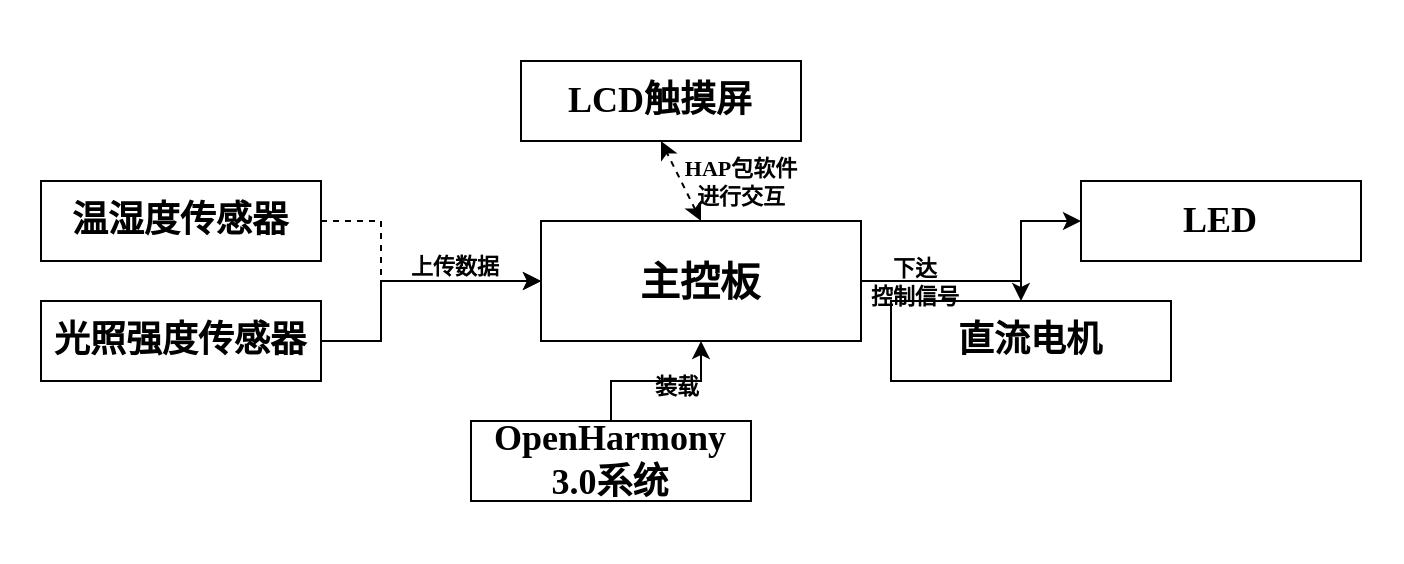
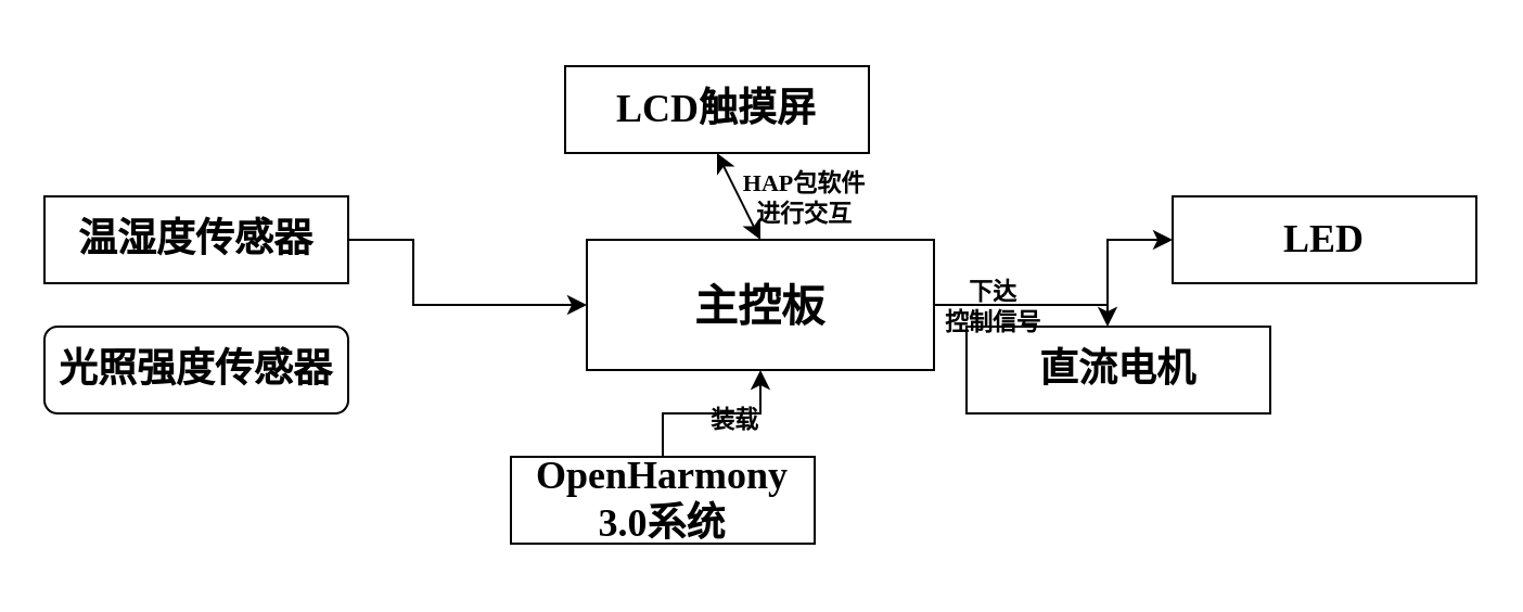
- <mxCell id="18" value="" style="endArrow=classic;startArrow=classic;html=1;rounded=0;exitX=0.5;exitY=0;exitDx=0;exitDy=0;entryX=0.5;entryY=1;entryDx=0;entryDy=0;fontStyle=1;dashed=1;" parent="2" source="6" target="14" edge="1"><mxGeometry width="50" height="50" relative="1" as="geometry"><mxPoint x="460" y="40" as="sourcePoint" /><mxPoint x="510" y="-10" as="targetPoint" /></mxGeometry></mxCell>
+ <mxCell id="18" value="" style="endArrow=classic;startArrow=classic;html=1;rounded=0;exitX=0.5;exitY=0;exitDx=0;exitDy=0;entryX=0.5;entryY=1;entryDx=0;entryDy=0;fontStyle=1" parent="2" source="6" target="14" edge="1"><mxGeometry width="50" height="50" relative="1" as="geometry"><mxPoint x="460" y="40" as="sourcePoint" /><mxPoint x="510" y="-10" as="targetPoint" /></mxGeometry></mxCell>
- <mxCell id="7" style="edgeStyle=orthogonalEdgeStyle;rounded=0;orthogonalLoop=1;jettySize=auto;html=1;exitX=1;exitY=0.5;exitDx=0;exitDy=0;entryX=0;entryY=0.5;entryDx=0;entryDy=0;fontStyle=1;dashed=1;" parent="2" source="8" target="6" edge="1"><mxGeometry relative="1" as="geometry"><Array as="points"><mxPoint x="170" y="90" /><mxPoint x="170" y="120" /></Array></mxGeometry></mxCell>
+ <mxCell id="7" style="edgeStyle=orthogonalEdgeStyle;rounded=0;orthogonalLoop=1;jettySize=auto;html=1;exitX=1;exitY=0.5;exitDx=0;exitDy=0;entryX=0;entryY=0.5;entryDx=0;entryDy=0;fontStyle=1" parent="2" source="8" target="6" edge="1"><mxGeometry relative="1" as="geometry"><Array as="points"><mxPoint x="170" y="90" /><mxPoint x="170" y="120" /></Array></mxGeometry></mxCell>
- <mxCell id="11" value="&lt;font face=&quot;宋体&quot; style=&quot;font-size: 18px;&quot;&gt;光照强度传感器&lt;/font&gt;" style="rounded=0;whiteSpace=wrap;html=1;fillColor=none;fontStyle=1" parent="2" vertex="1"><mxGeometry y="130" width="140" height="40" as="geometry" /></mxCell>
+ <mxCell id="11" value="&lt;font face=&quot;宋体&quot; style=&quot;font-size: 18px;&quot;&gt;光照强度传感器&lt;/font&gt;" style="whiteSpace=wrap;html=1;fillColor=none;fontStyle=1;rounded=1;" parent="2" vertex="1"><mxGeometry y="130" width="140" height="40" as="geometry" /></mxCell>
- <mxCell id="9" style="edgeStyle=orthogonalEdgeStyle;rounded=0;orthogonalLoop=1;jettySize=auto;html=1;exitX=1;exitY=0.5;exitDx=0;exitDy=0;entryX=0;entryY=0.5;entryDx=0;entryDy=0;fontStyle=1" parent="2" source="11" target="6" edge="1"><mxGeometry relative="1" as="geometry"><Array as="points"><mxPoint x="170" y="150" /><mxPoint x="170" y="120" /></Array></mxGeometry></mxCell>
- <mxCell id="10" value="上传数据" style="edgeLabel;html=1;align=center;verticalAlign=middle;resizable=0;points=[];fontStyle=1;fontFamily=宋体;labelBackgroundColor=none;" parent="9" vertex="1" connectable="0"><mxGeometry x="0.374" y="1" relative="1" as="geometry"><mxPoint y="-7" as="offset" /></mxGeometry></mxCell>
